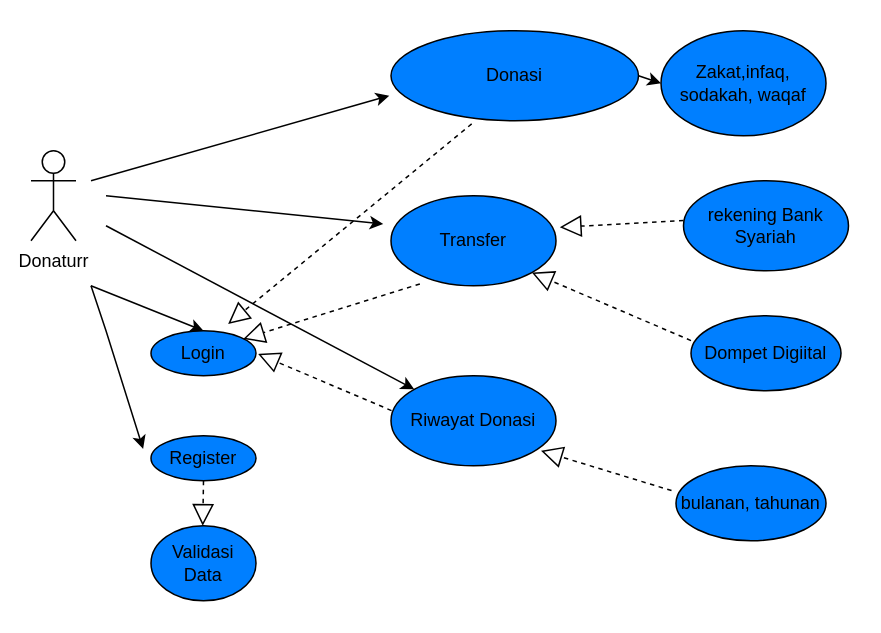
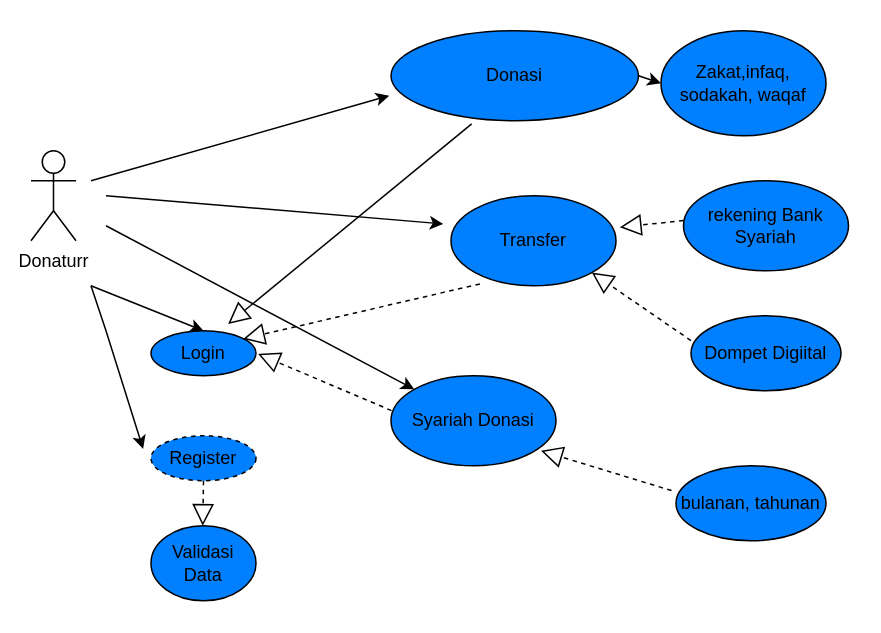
- <mxCell id="20" value="" style="endArrow=block;dashed=1;endFill=0;endSize=12;html=1;rounded=0;exitX=0.326;exitY=1.035;exitDx=0;exitDy=0;exitPerimeter=0;entryX=0.735;entryY=-0.151;entryDx=0;entryDy=0;entryPerimeter=0;" edge="1" parent="1" source="3" target="10"><mxGeometry width="160" relative="1" as="geometry"><mxPoint x="220" y="200" as="sourcePoint" /><mxPoint x="380" y="200" as="targetPoint" /></mxGeometry></mxCell>
+ <mxCell id="20" value="" style="endArrow=block;dashed=0;endFill=0;endSize=12;html=1;rounded=0;exitX=0.326;exitY=1.035;exitDx=0;exitDy=0;exitPerimeter=0;entryX=0.735;entryY=-0.151;entryDx=0;entryDy=0;entryPerimeter=0;" edge="1" parent="1" source="3" target="10"><mxGeometry width="160" relative="1" as="geometry"><mxPoint x="220" y="200" as="sourcePoint" /><mxPoint x="380" y="200" as="targetPoint" /></mxGeometry></mxCell>
- <mxCell id="5" value="Transfer" style="ellipse;whiteSpace=wrap;html=1;fillColor=#007FFF;" vertex="1" parent="1"><mxGeometry x="260" y="130" width="110" height="60" as="geometry" /></mxCell>
+ <mxCell id="5" value="Transfer" style="ellipse;whiteSpace=wrap;html=1;fillColor=#007FFF;" vertex="1" parent="1"><mxGeometry x="300" y="130" width="110" height="60" as="geometry" /></mxCell>
- <mxCell id="8" value="Riwayat Donasi" style="ellipse;whiteSpace=wrap;html=1;fillColor=#007FFF;" vertex="1" parent="1"><mxGeometry x="260" y="250" width="110" height="60" as="geometry" /></mxCell>
+ <mxCell id="8" value="Syariah Donasi" style="ellipse;whiteSpace=wrap;html=1;fillColor=#007FFF;" vertex="1" parent="1"><mxGeometry x="260" y="250" width="110" height="60" as="geometry" /></mxCell>
- <mxCell id="11" value="Register" style="ellipse;whiteSpace=wrap;html=1;fillColor=#007FFF;" vertex="1" parent="1"><mxGeometry x="100" y="290" width="70" height="30" as="geometry" /></mxCell>
+ <mxCell id="11" value="Register" style="ellipse;whiteSpace=wrap;html=1;fillColor=#007FFF;dashed=1;" vertex="1" parent="1"><mxGeometry x="100" y="290" width="70" height="30" as="geometry" /></mxCell>
